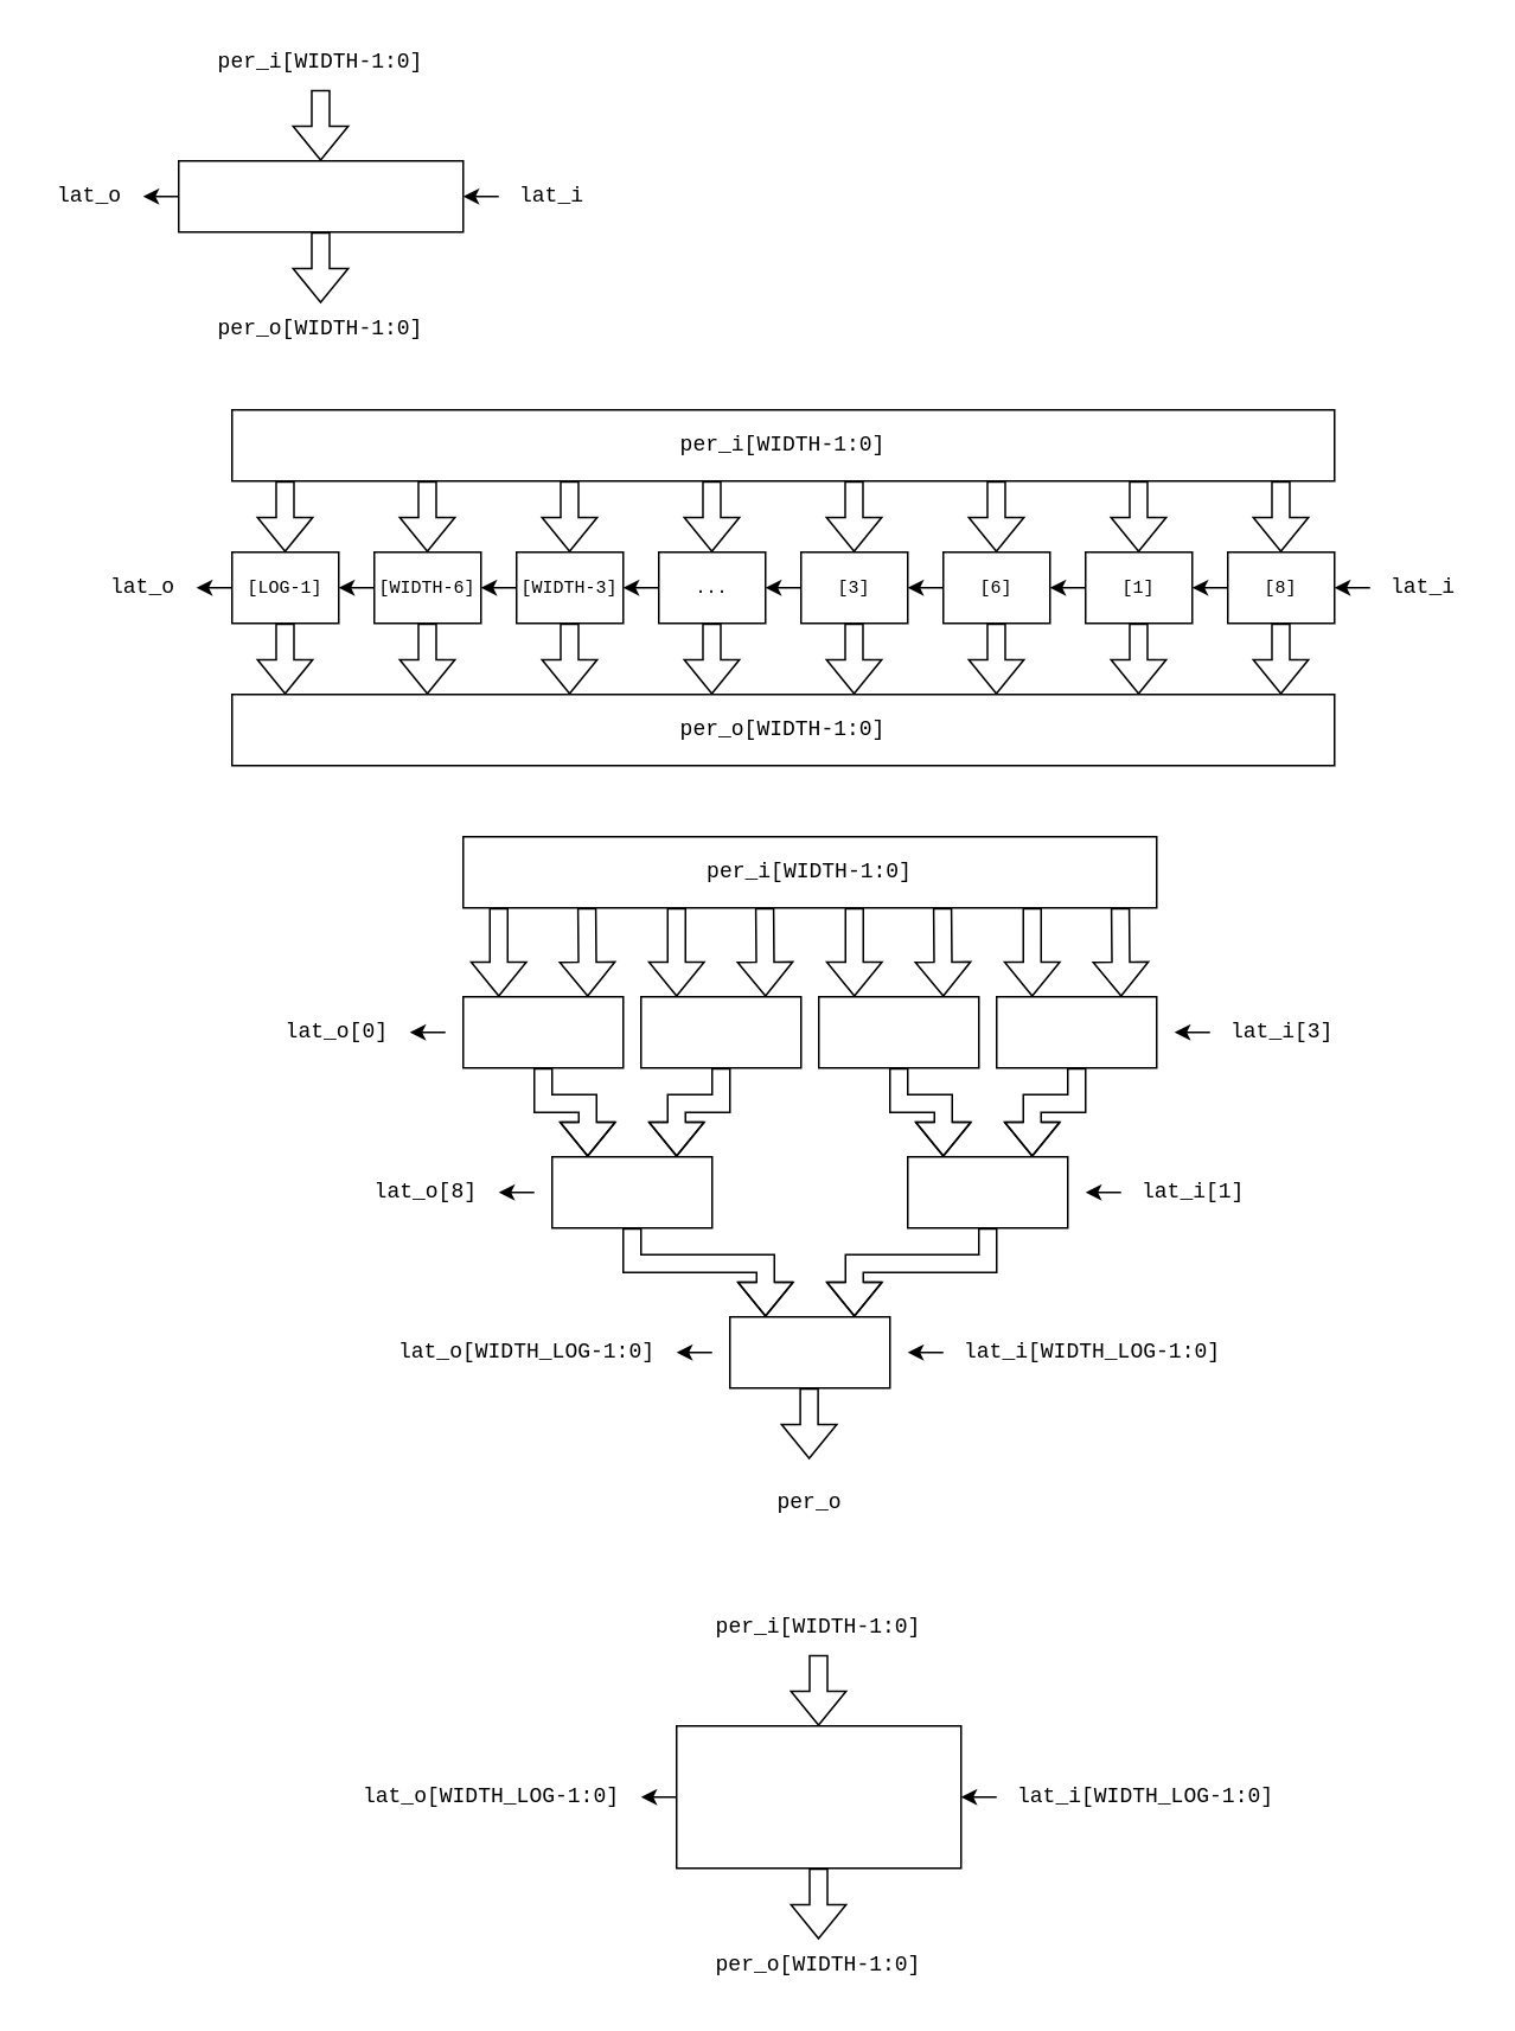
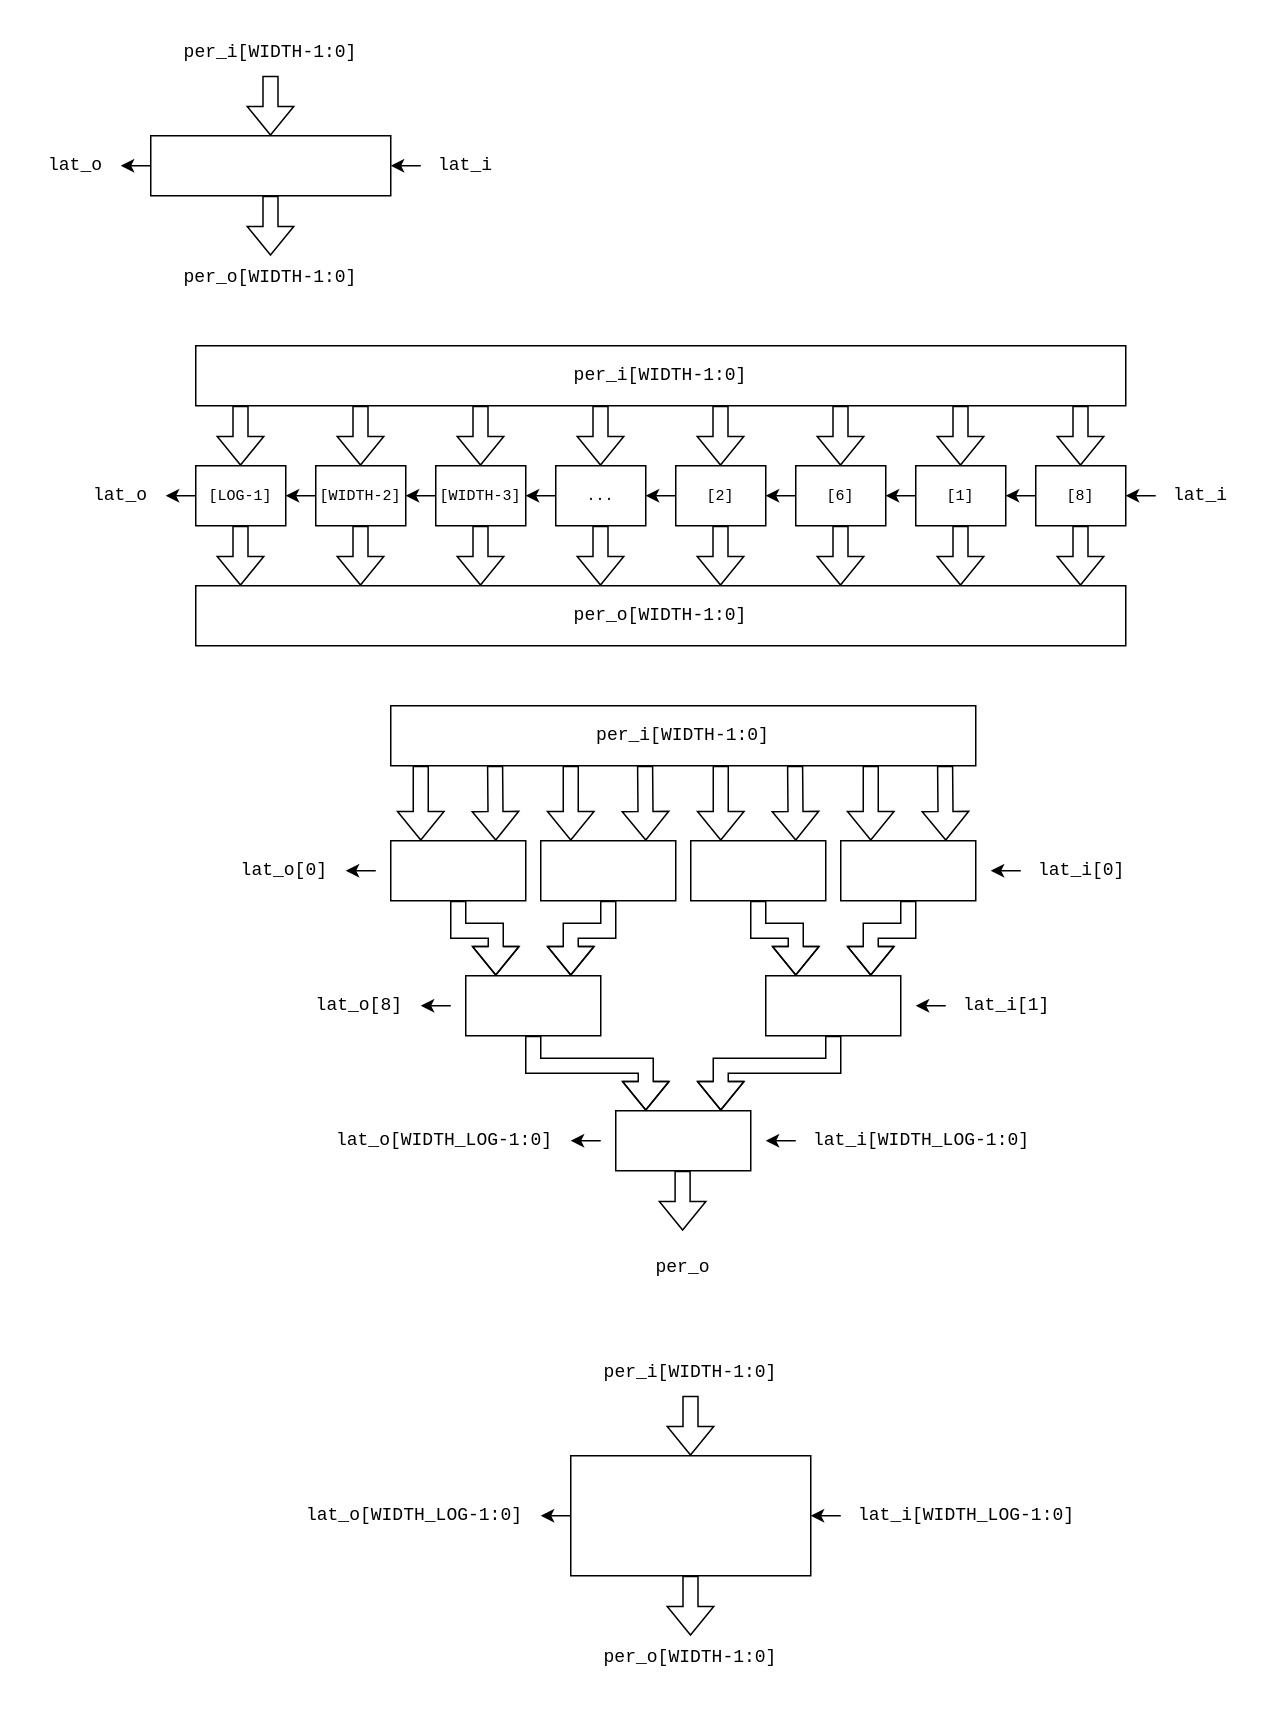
- <mxCell id="18" value="[WIDTH-6]" style="rounded=0;whiteSpace=wrap;html=1;fontFamily=Courier New;fontSize=10;" vertex="1" parent="1"><mxGeometry x="210" y="310" width="60" height="40" as="geometry" /></mxCell>
+ <mxCell id="18" value="[WIDTH-2]" style="rounded=0;whiteSpace=wrap;html=1;fontFamily=Courier New;fontSize=10;" vertex="1" parent="1"><mxGeometry x="210" y="310" width="60" height="40" as="geometry" /></mxCell>
- <mxCell id="30" value="[3]" style="rounded=0;whiteSpace=wrap;html=1;fontFamily=Courier New;fontSize=10;" vertex="1" parent="1"><mxGeometry x="450" y="310" width="60" height="40" as="geometry" /></mxCell>
+ <mxCell id="30" value="[2]" style="rounded=0;whiteSpace=wrap;html=1;fontFamily=Courier New;fontSize=10;" vertex="1" parent="1"><mxGeometry x="450" y="310" width="60" height="40" as="geometry" /></mxCell>
- <mxCell id="70" value="&lt;font&gt;lat_i[3]&lt;/font&gt;" style="text;html=1;align=left;verticalAlign=middle;whiteSpace=wrap;rounded=0;fontFamily=Courier New;" vertex="1" parent="1"><mxGeometry x="690" y="560" width="90" height="40" as="geometry" /></mxCell>
+ <mxCell id="70" value="&lt;font&gt;lat_i[0]&lt;/font&gt;" style="text;html=1;align=left;verticalAlign=middle;whiteSpace=wrap;rounded=0;fontFamily=Courier New;" vertex="1" parent="1"><mxGeometry x="690" y="560" width="90" height="40" as="geometry" /></mxCell>
